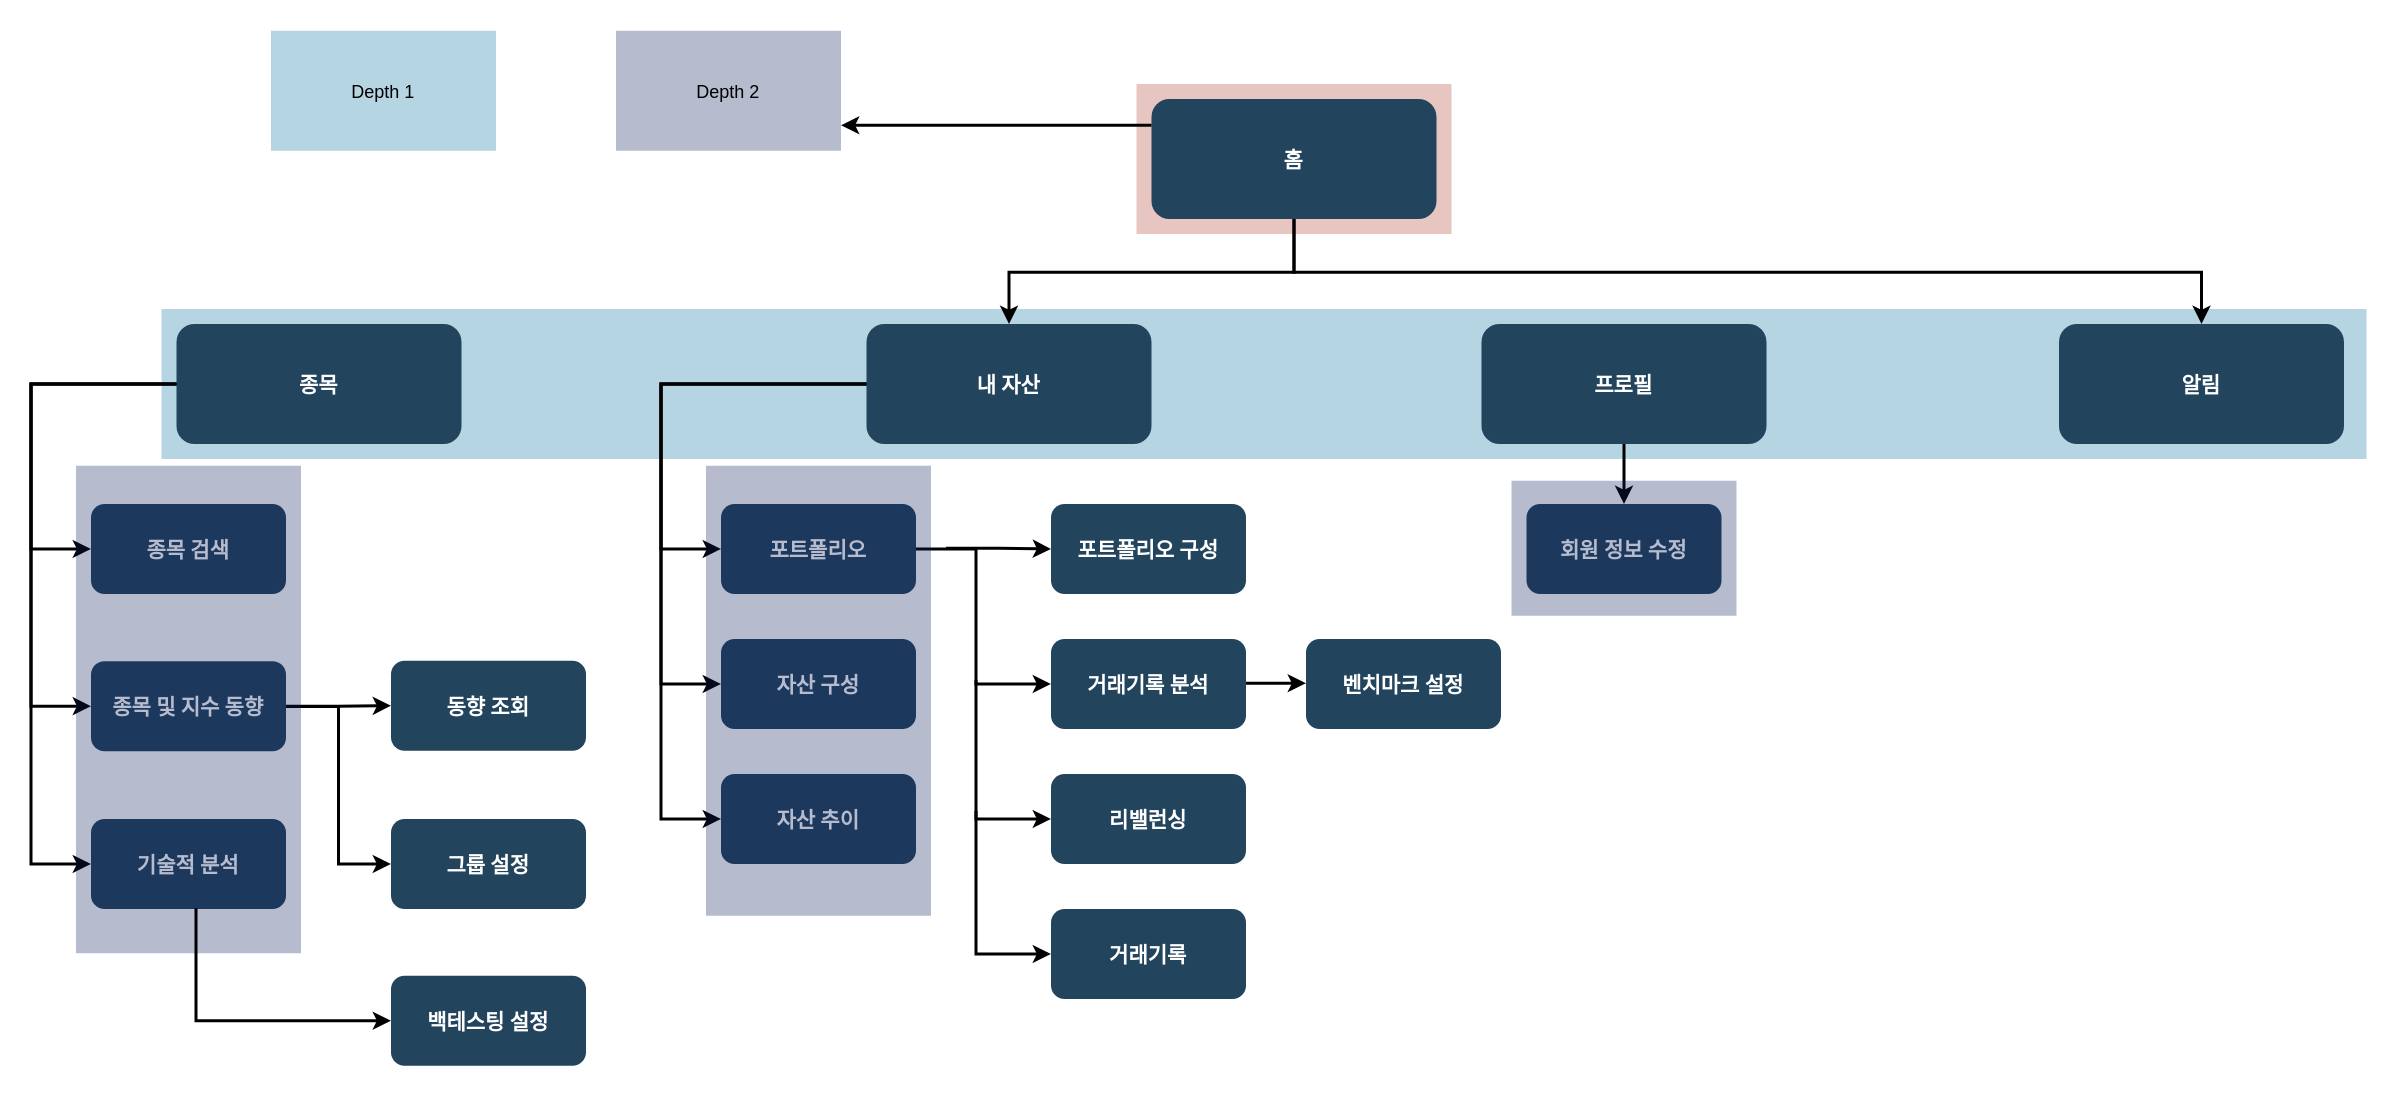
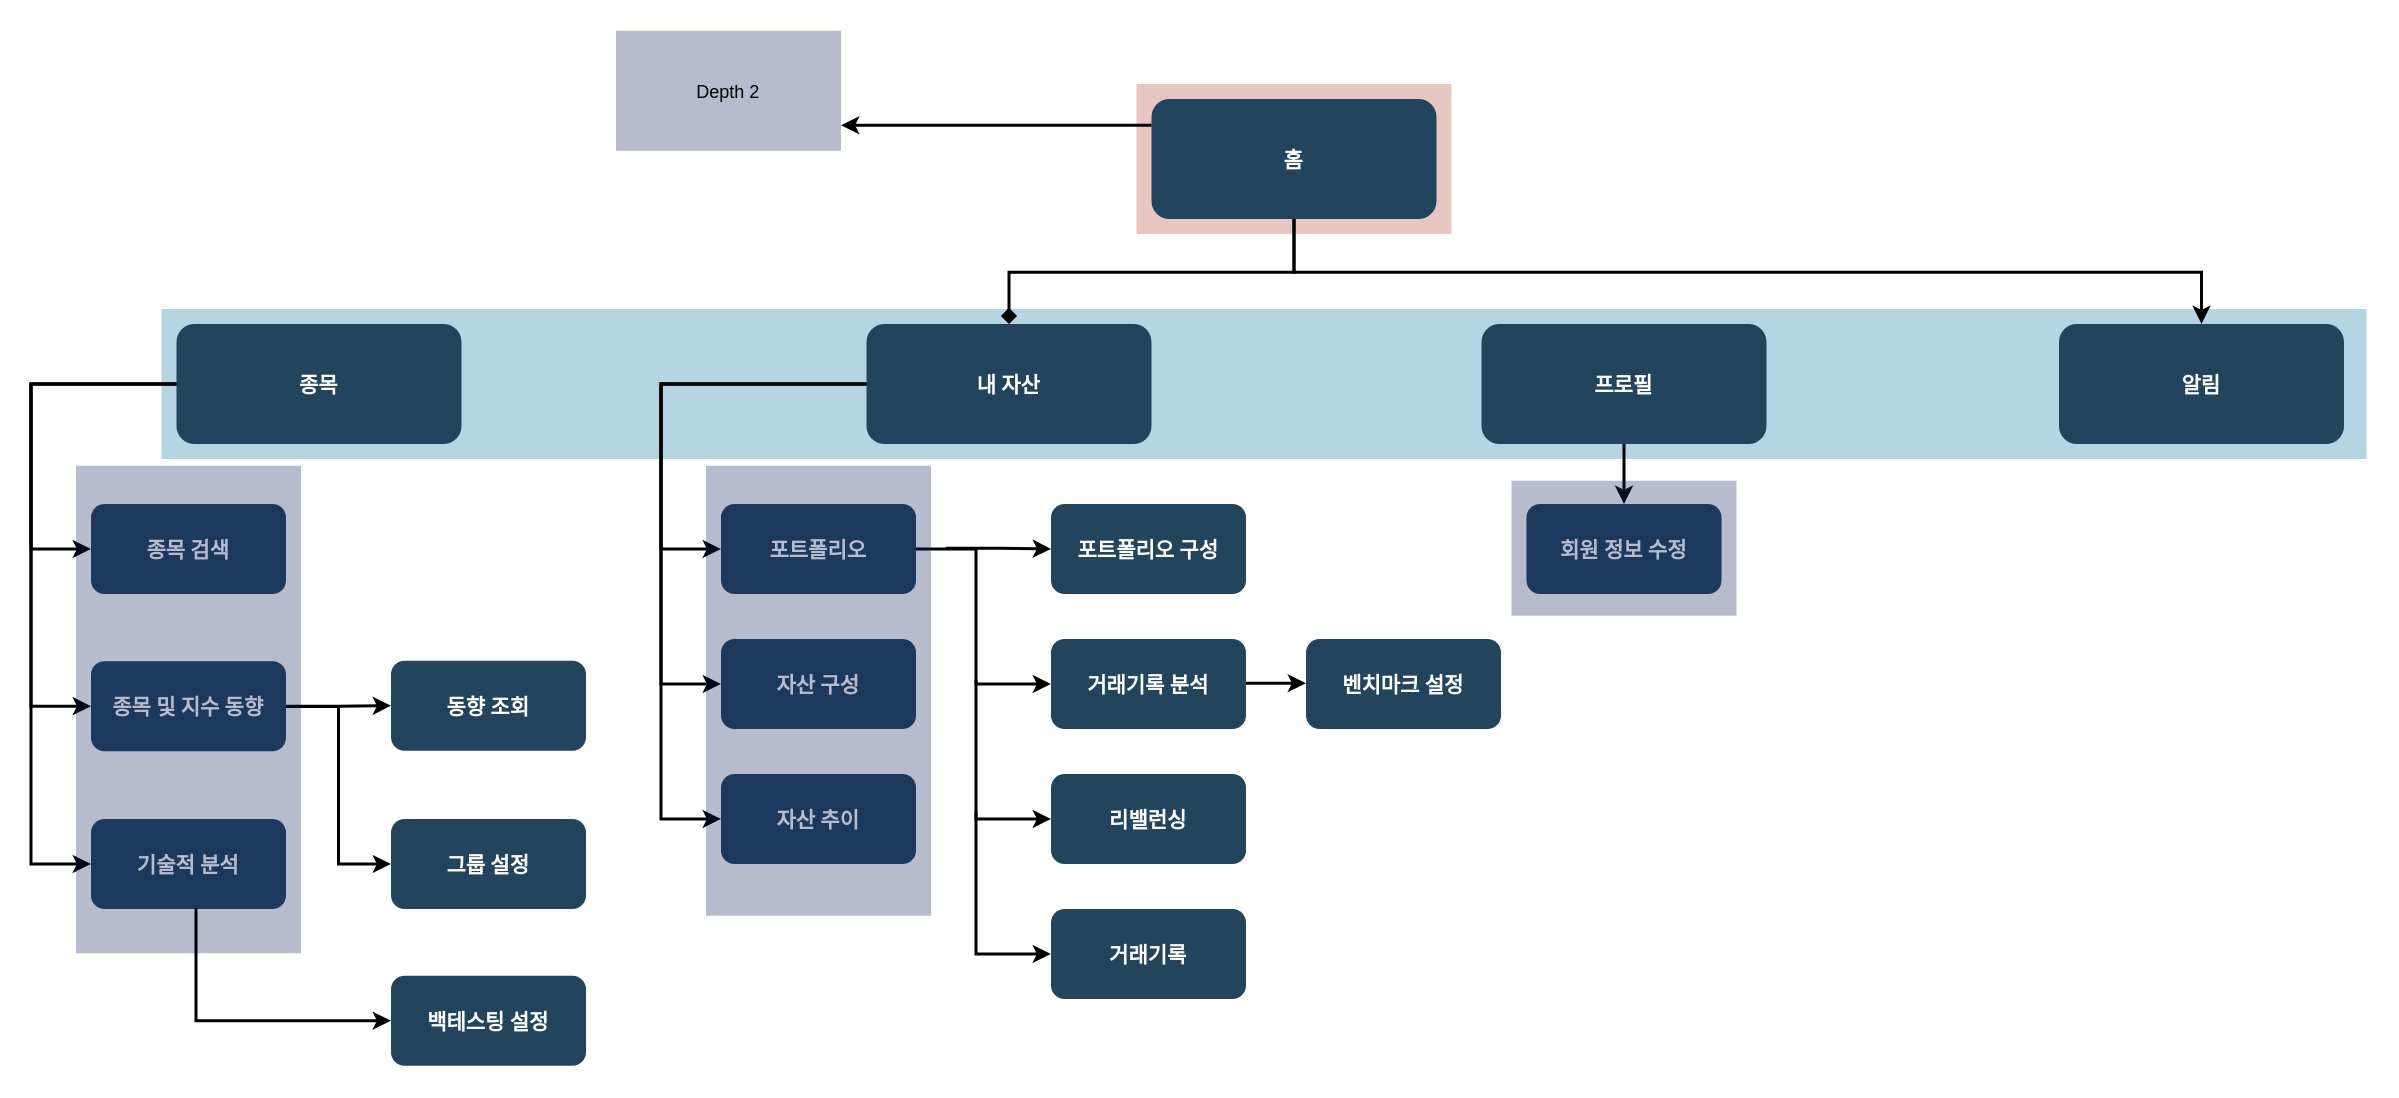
- <mxCell id="45" value="Depth 1" style="fillColor=#10739E;strokeColor=none;opacity=30;" vertex="1" parent="1"><mxGeometry x="180" y="20" width="150" height="80" as="geometry" /></mxCell>
- <mxCell id="19" value="" style="edgeStyle=elbowEdgeStyle;elbow=vertical;strokeWidth=2;rounded=0" parent="1" source="4" target="8" edge="1"><mxGeometry x="347" y="225.5" width="100" height="100" as="geometry"><mxPoint x="872" y="155.5" as="sourcePoint" /><mxPoint x="1477" y="225.5" as="targetPoint" /></mxGeometry></mxCell>
+ <mxCell id="19" value="" style="edgeStyle=elbowEdgeStyle;elbow=vertical;strokeWidth=2;rounded=0;endArrow=diamond;" parent="1" source="4" target="8" edge="1"><mxGeometry x="347" y="225.5" width="100" height="100" as="geometry"><mxPoint x="872" y="155.5" as="sourcePoint" /><mxPoint x="1477" y="225.5" as="targetPoint" /></mxGeometry></mxCell>
